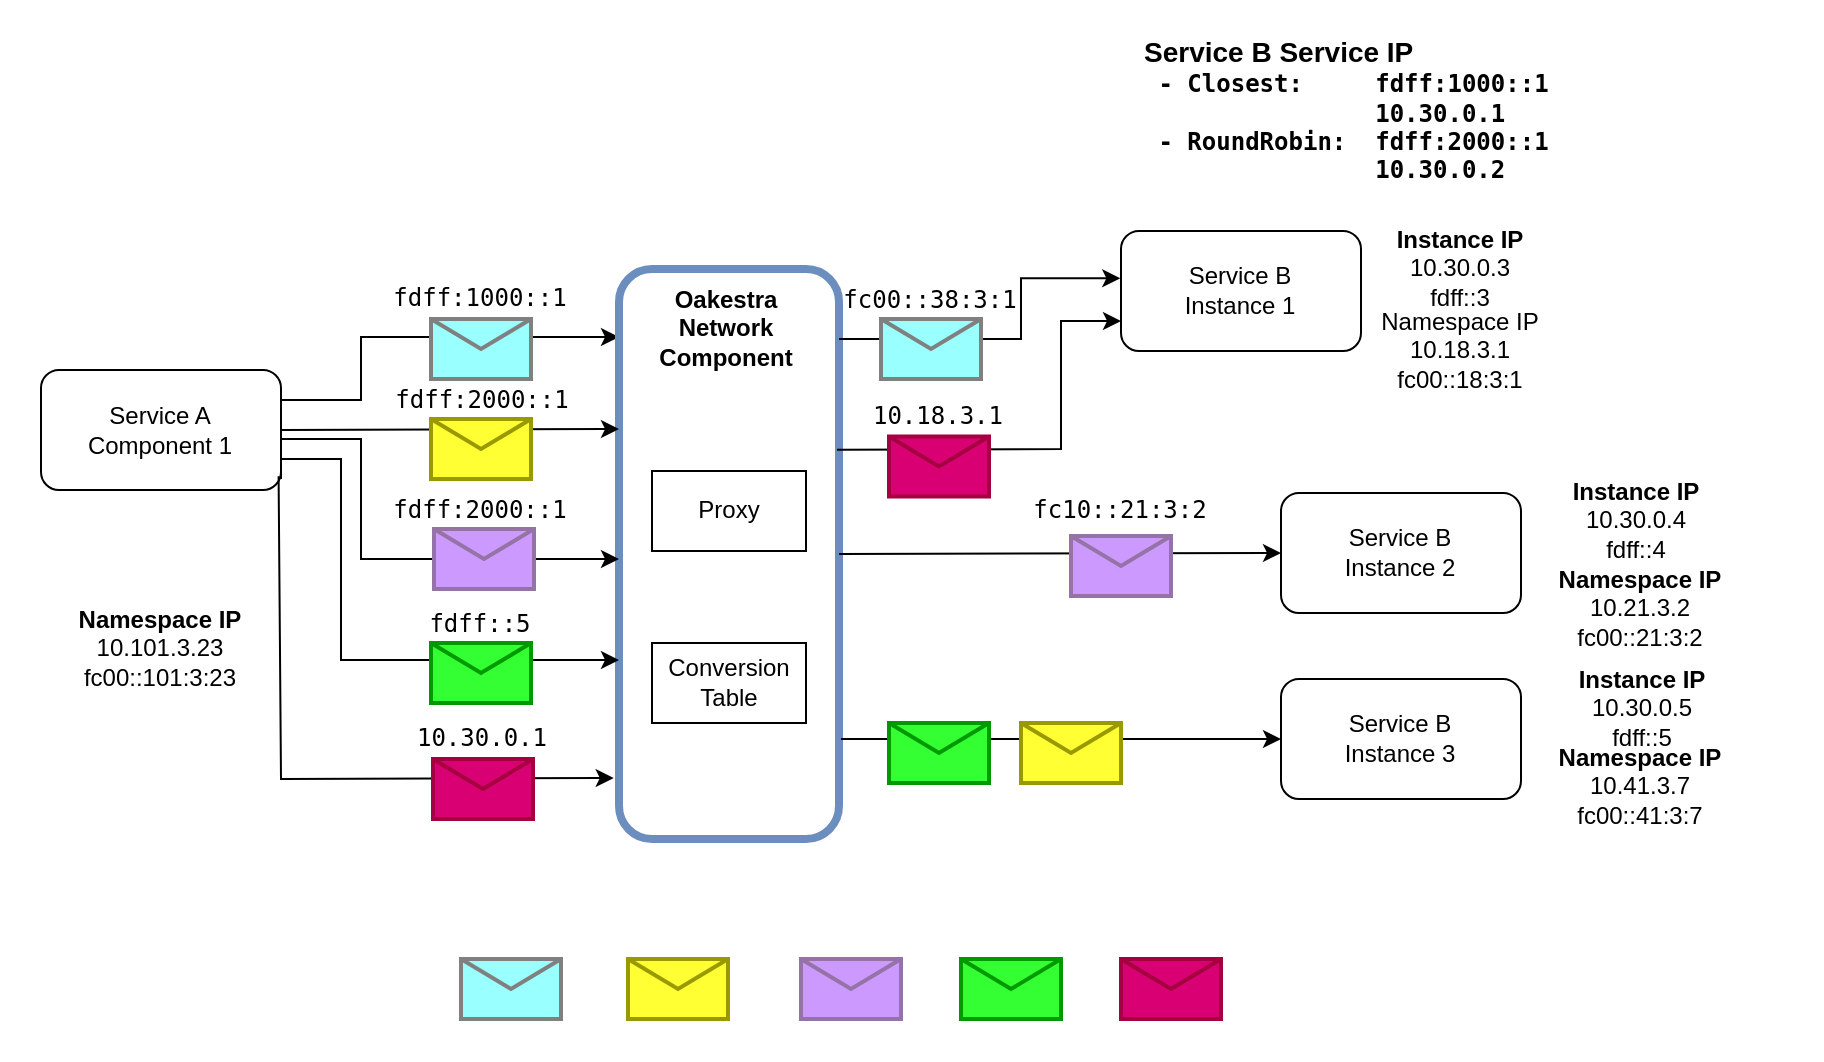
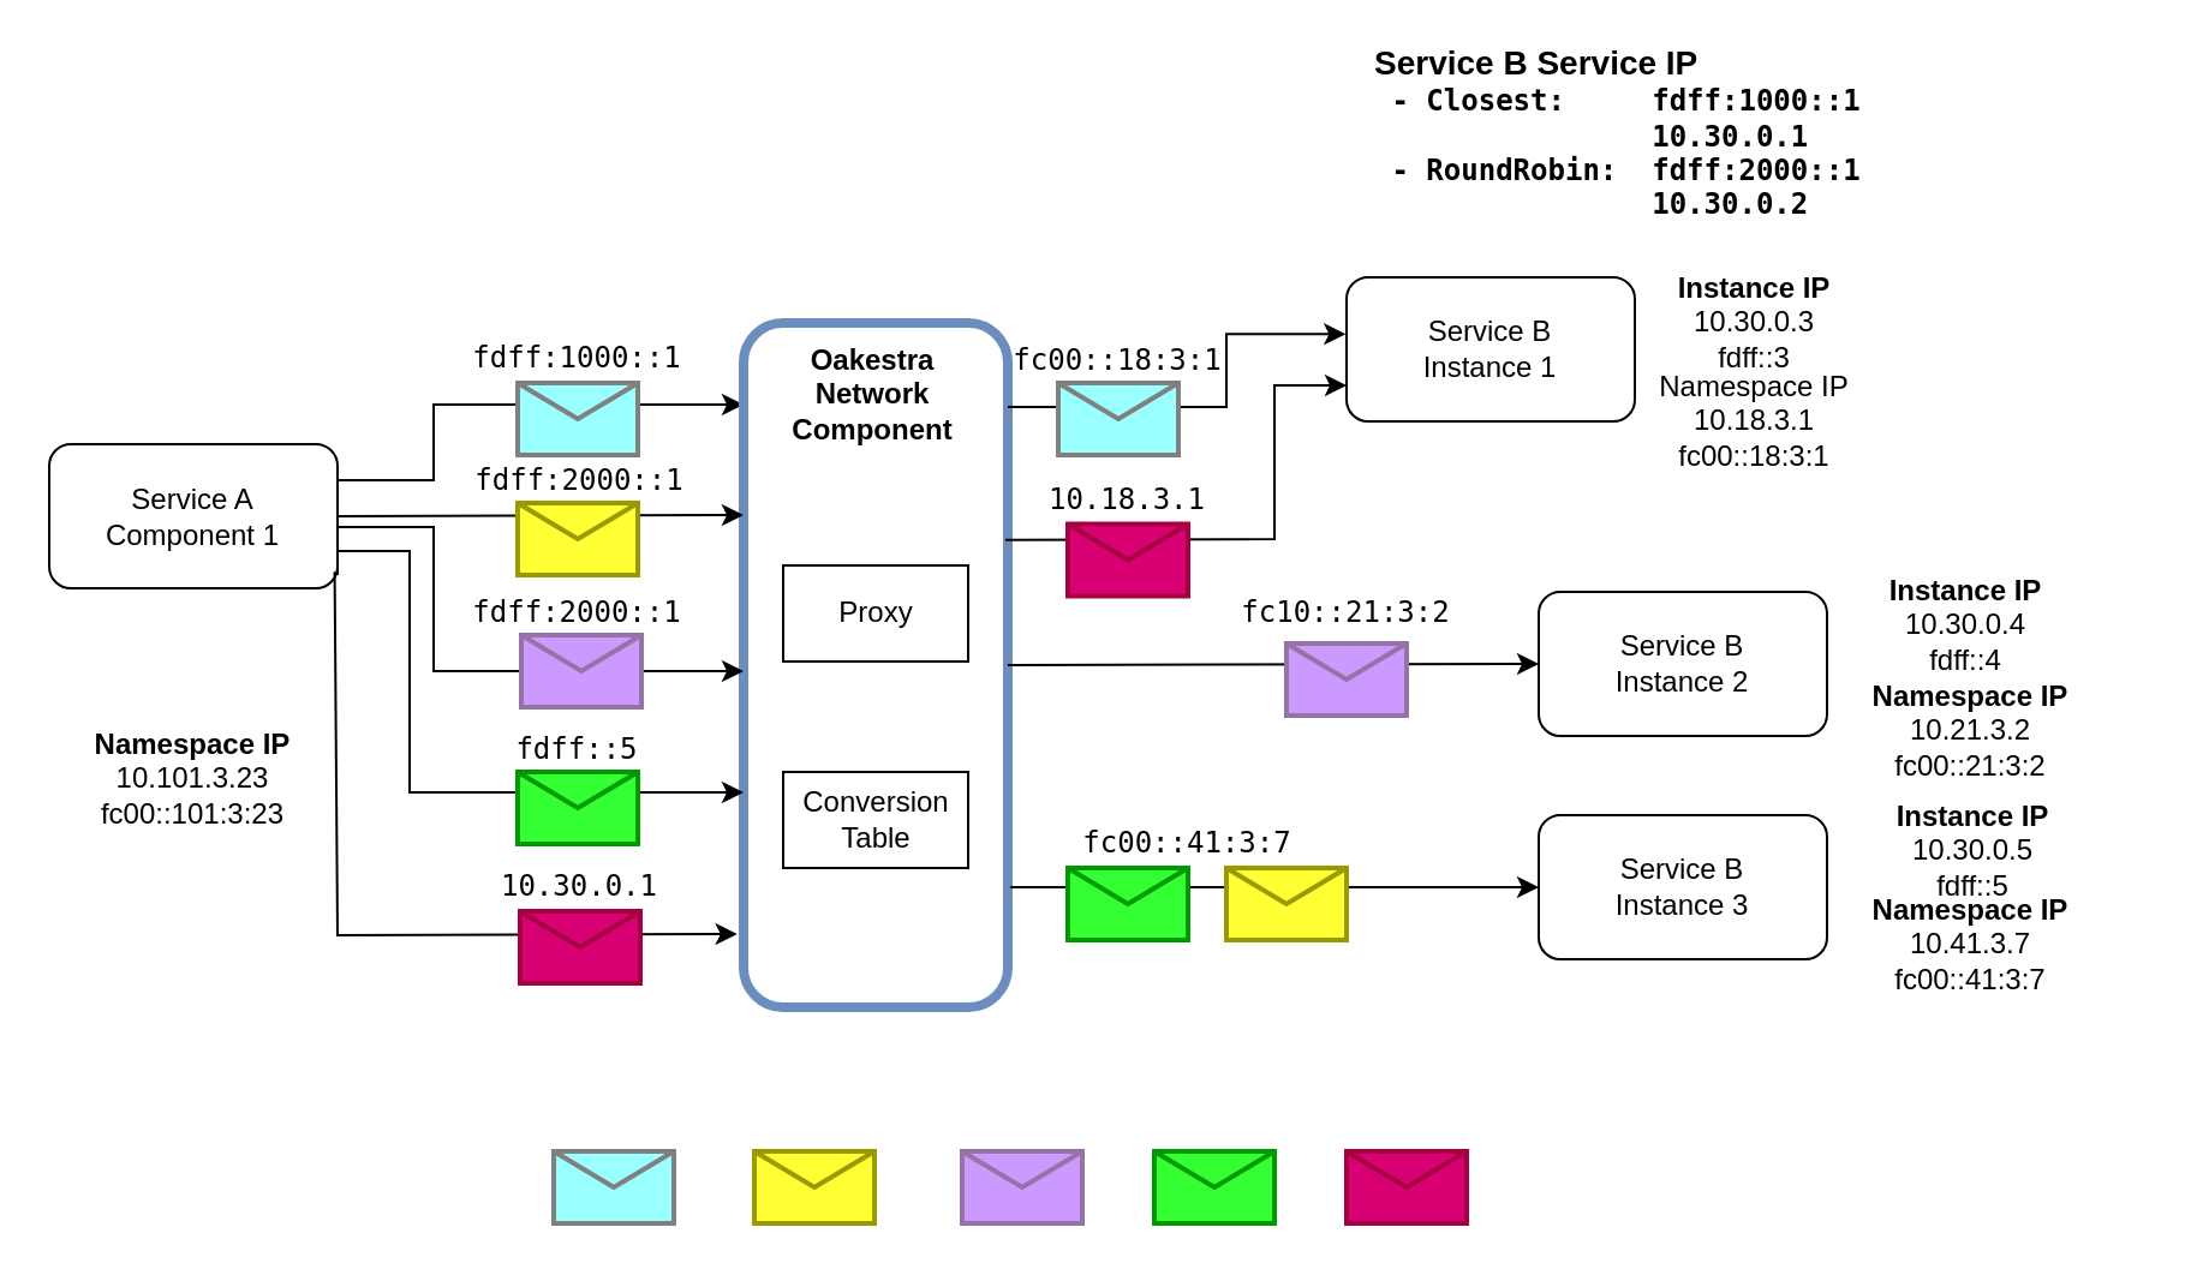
- <mxCell id="14" value="&lt;font face=&quot;monospace&quot;&gt;fc00::38:3:1&lt;/font&gt;" style="text;html=1;strokeColor=none;fillColor=none;align=center;verticalAlign=middle;whiteSpace=wrap;rounded=0;fontColor=default;fontFamily=Lucida Console;" parent="1" vertex="1"><mxGeometry x="415" y="140" width="100" height="20" as="geometry" /></mxCell>
+ <mxCell id="14" value="&lt;font face=&quot;monospace&quot;&gt;fc00::18:3:1&lt;/font&gt;" style="text;html=1;strokeColor=none;fillColor=none;align=center;verticalAlign=middle;whiteSpace=wrap;rounded=0;fontColor=default;fontFamily=Lucida Console;" parent="1" vertex="1"><mxGeometry x="415" y="140" width="100" height="20" as="geometry" /></mxCell>
+ <mxCell id="38" value="&lt;font face=&quot;monospace&quot;&gt;fc00::41:3:7&lt;/font&gt;" style="text;html=1;strokeColor=none;fillColor=none;align=center;verticalAlign=middle;whiteSpace=wrap;rounded=0;fontColor=default;fontFamily=Lucida Console;" parent="1" vertex="1"><mxGeometry x="444" y="341" width="100" height="20" as="geometry" /></mxCell>
